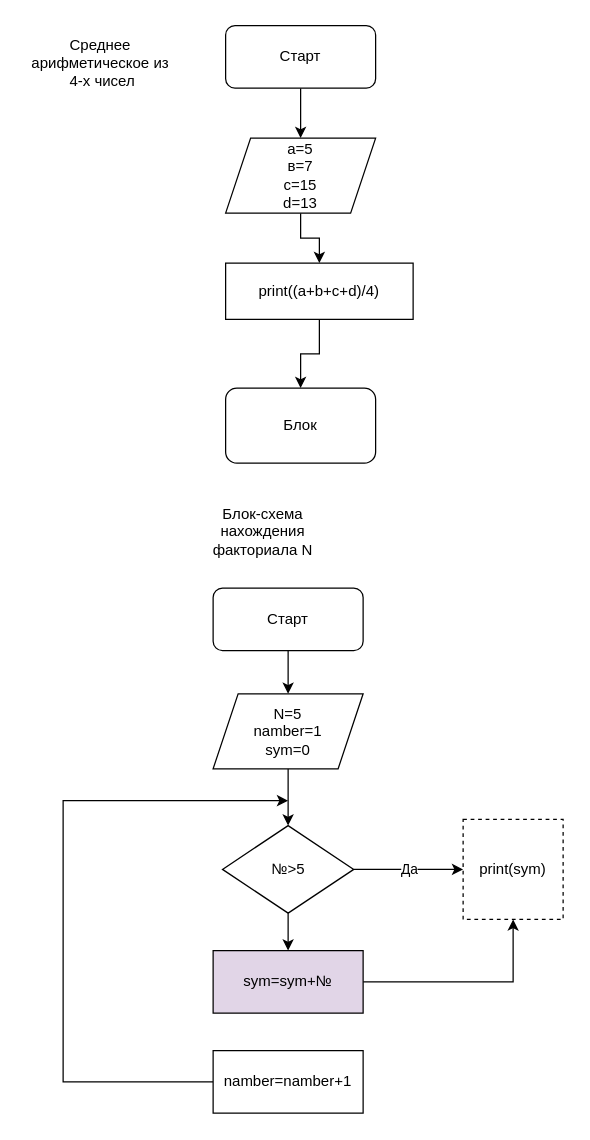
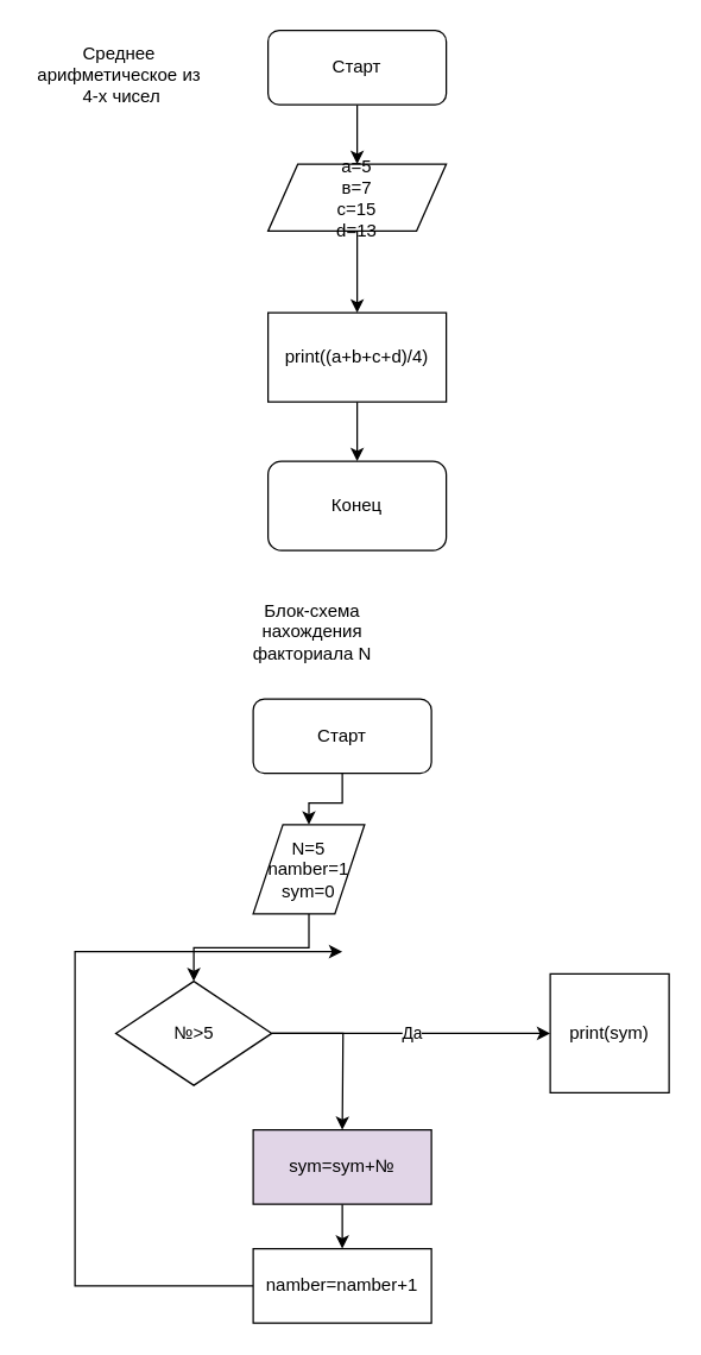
- <mxCell id="5" value="а=5&lt;br&gt;в=7&lt;br&gt;с=15&lt;br&gt;d=13" style="shape=parallelogram;perimeter=parallelogramPerimeter;whiteSpace=wrap;html=1;fixedSize=1;" parent="1" vertex="1"><mxGeometry x="180" y="110" width="120" height="60" as="geometry" /></mxCell>
+ <mxCell id="5" value="а=5&lt;br&gt;в=7&lt;br&gt;с=15&lt;br&gt;d=13" style="shape=parallelogram;perimeter=parallelogramPerimeter;whiteSpace=wrap;html=1;fixedSize=1;" parent="1" vertex="1"><mxGeometry x="180" y="110" width="120" height="45" as="geometry" /></mxCell>
- <mxCell id="7" value="print((a+b+c+d)/4)" style="rounded=0;whiteSpace=wrap;html=1;" parent="1" vertex="1"><mxGeometry x="180" y="210" width="150" height="45" as="geometry" /></mxCell>
+ <mxCell id="7" value="print((a+b+c+d)/4)" style="rounded=0;whiteSpace=wrap;html=1;" parent="1" vertex="1"><mxGeometry x="180" y="210" width="120" height="60" as="geometry" /></mxCell>
- <mxCell id="8" value="Блок" style="rounded=1;whiteSpace=wrap;html=1;" parent="1" vertex="1"><mxGeometry x="180" y="310" width="120" height="60" as="geometry" /></mxCell>
+ <mxCell id="8" value="Конец" style="rounded=1;whiteSpace=wrap;html=1;" parent="1" vertex="1"><mxGeometry x="180" y="310" width="120" height="60" as="geometry" /></mxCell>
- <mxCell id="14" value="N=5&lt;br&gt;namber=1&lt;br&gt;sym=0" style="shape=parallelogram;perimeter=parallelogramPerimeter;whiteSpace=wrap;html=1;fixedSize=1;" vertex="1" parent="1"><mxGeometry x="170" y="554.5" width="120" height="60" as="geometry" /></mxCell>
+ <mxCell id="14" value="N=5&lt;br&gt;namber=1&lt;br&gt;sym=0" style="shape=parallelogram;perimeter=parallelogramPerimeter;whiteSpace=wrap;html=1;fixedSize=1;" vertex="1" parent="1"><mxGeometry x="170" y="554.5" width="75" height="60" as="geometry" /></mxCell>
- <mxCell id="16" value="№&amp;gt;5" style="rhombus;whiteSpace=wrap;html=1;" vertex="1" parent="1"><mxGeometry x="177.5" y="660" width="105" height="70" as="geometry" /></mxCell>
+ <mxCell id="16" value="№&amp;gt;5" style="rhombus;whiteSpace=wrap;html=1;" vertex="1" parent="1"><mxGeometry x="77.5" y="660" width="105" height="70" as="geometry" /></mxCell>
- <mxCell id="18" value="print(sym)" style="whiteSpace=wrap;html=1;aspect=fixed;dashed=1;" vertex="1" parent="1"><mxGeometry x="370" y="655" width="80" height="80" as="geometry" /></mxCell>
+ <mxCell id="18" value="print(sym)" style="whiteSpace=wrap;html=1;aspect=fixed;" vertex="1" parent="1"><mxGeometry x="370" y="655" width="80" height="80" as="geometry" /></mxCell>
- <mxCell id="19" value="" style="edgeStyle=orthogonalEdgeStyle;rounded=0;orthogonalLoop=1;jettySize=auto;html=1;" edge="1" parent="1" source="20" target="18"><mxGeometry relative="1" as="geometry" /></mxCell>
+ <mxCell id="19" value="" style="edgeStyle=orthogonalEdgeStyle;rounded=0;orthogonalLoop=1;jettySize=auto;html=1;" edge="1" parent="1" source="20" target="22"><mxGeometry relative="1" as="geometry" /></mxCell>
